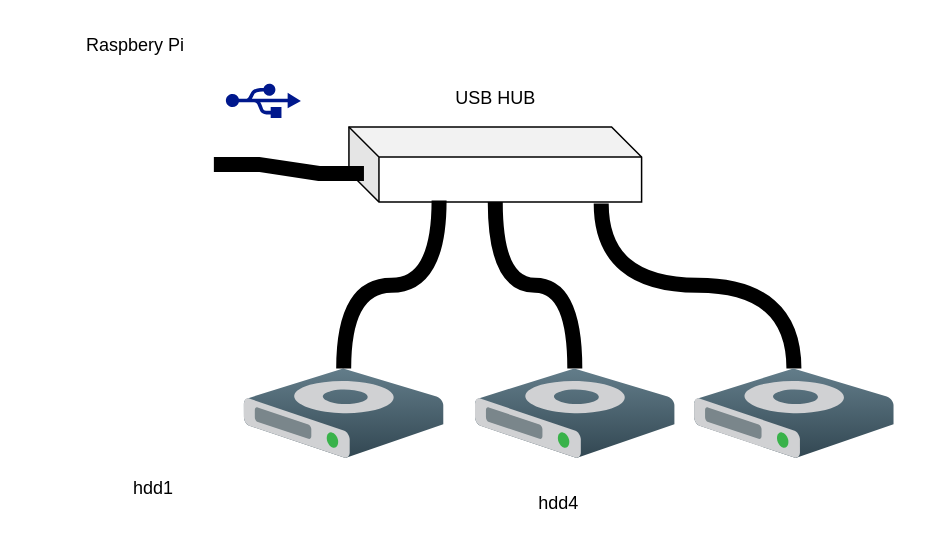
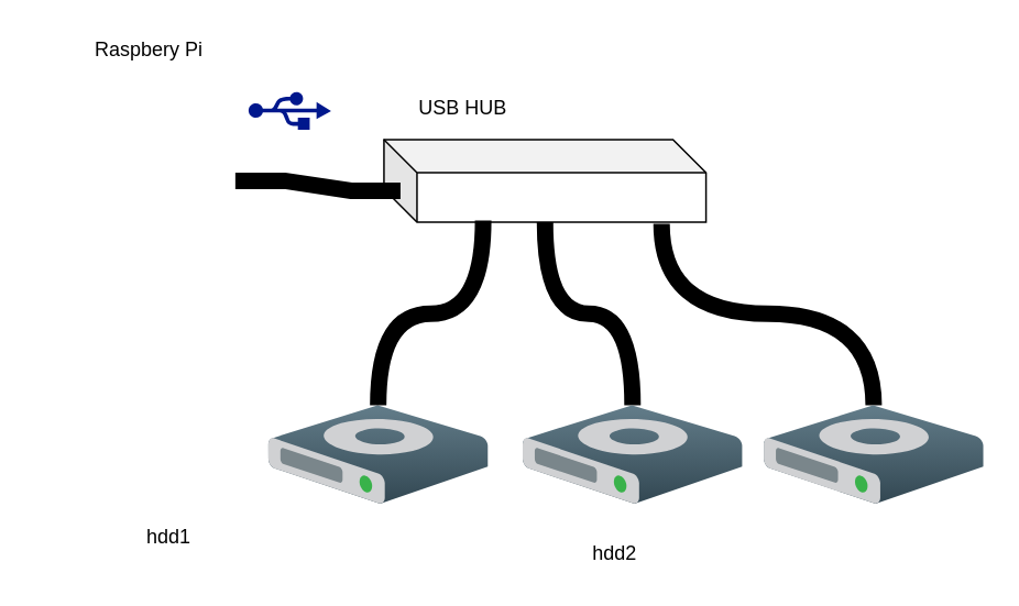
- <mxCell id="12" value="USB HUB" style="text;html=1;strokeColor=none;fillColor=none;align=center;verticalAlign=middle;whiteSpace=wrap;rounded=0;" vertex="1" parent="1"><mxGeometry x="259.5" y="55" width="140" height="20" as="geometry" /></mxCell>
+ <mxCell id="12" value="USB HUB" style="text;html=1;strokeColor=none;fillColor=none;align=center;verticalAlign=middle;whiteSpace=wrap;rounded=0;" vertex="1" parent="1"><mxGeometry x="209.5" y="55" width="140" height="20" as="geometry" /></mxCell>
- <mxCell id="15" value="hdd4" style="text;html=1;strokeColor=none;fillColor=none;align=center;verticalAlign=middle;whiteSpace=wrap;rounded=0;" vertex="1" parent="1"><mxGeometry x="302" y="325" width="140" height="20" as="geometry" /></mxCell>
+ <mxCell id="15" value="hdd2" style="text;html=1;strokeColor=none;fillColor=none;align=center;verticalAlign=middle;whiteSpace=wrap;rounded=0;" vertex="1" parent="1"><mxGeometry x="302" y="325" width="140" height="20" as="geometry" /></mxCell>
